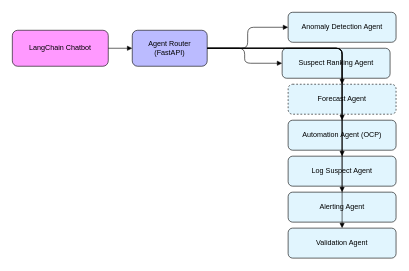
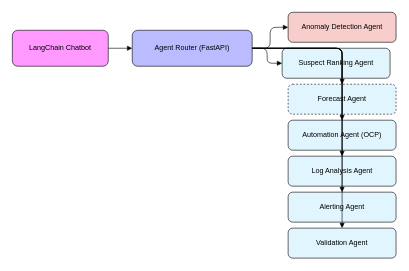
- <mxCell id="4" value="Anomaly Detection Agent" style="rounded=1;whiteSpace=wrap;html=1;fillColor=#e1f5fe;strokeColor=#000000;" vertex="1" parent="1"><mxGeometry x="480" y="20" width="180" height="50" as="geometry" /></mxCell>
+ <mxCell id="4" value="Anomaly Detection Agent" style="rounded=1;whiteSpace=wrap;html=1;fillColor=#f8cecc;strokeColor=#000000;" vertex="1" parent="1"><mxGeometry x="480" y="20" width="180" height="50" as="geometry" /></mxCell>
- <mxCell id="3" value="Agent Router (FastAPI)" style="rounded=1;whiteSpace=wrap;html=1;fillColor=#bbf;strokeColor=#000000;" vertex="1" parent="1"><mxGeometry x="220" y="50" width="125" height="60" as="geometry" /></mxCell>
+ <mxCell id="3" value="Agent Router (FastAPI)" style="rounded=1;whiteSpace=wrap;html=1;fillColor=#bbf;strokeColor=#000000;" vertex="1" parent="1"><mxGeometry x="220" y="50" width="200" height="60" as="geometry" /></mxCell>
- <mxCell id="8" value="Log Suspect Agent" style="rounded=1;whiteSpace=wrap;html=1;fillColor=#e1f5fe;strokeColor=#000000;" vertex="1" parent="1"><mxGeometry x="480" y="260" width="180" height="50" as="geometry" /></mxCell>
+ <mxCell id="8" value="Log Analysis Agent" style="rounded=1;whiteSpace=wrap;html=1;fillColor=#e1f5fe;strokeColor=#000000;" vertex="1" parent="1"><mxGeometry x="480" y="260" width="180" height="50" as="geometry" /></mxCell>
